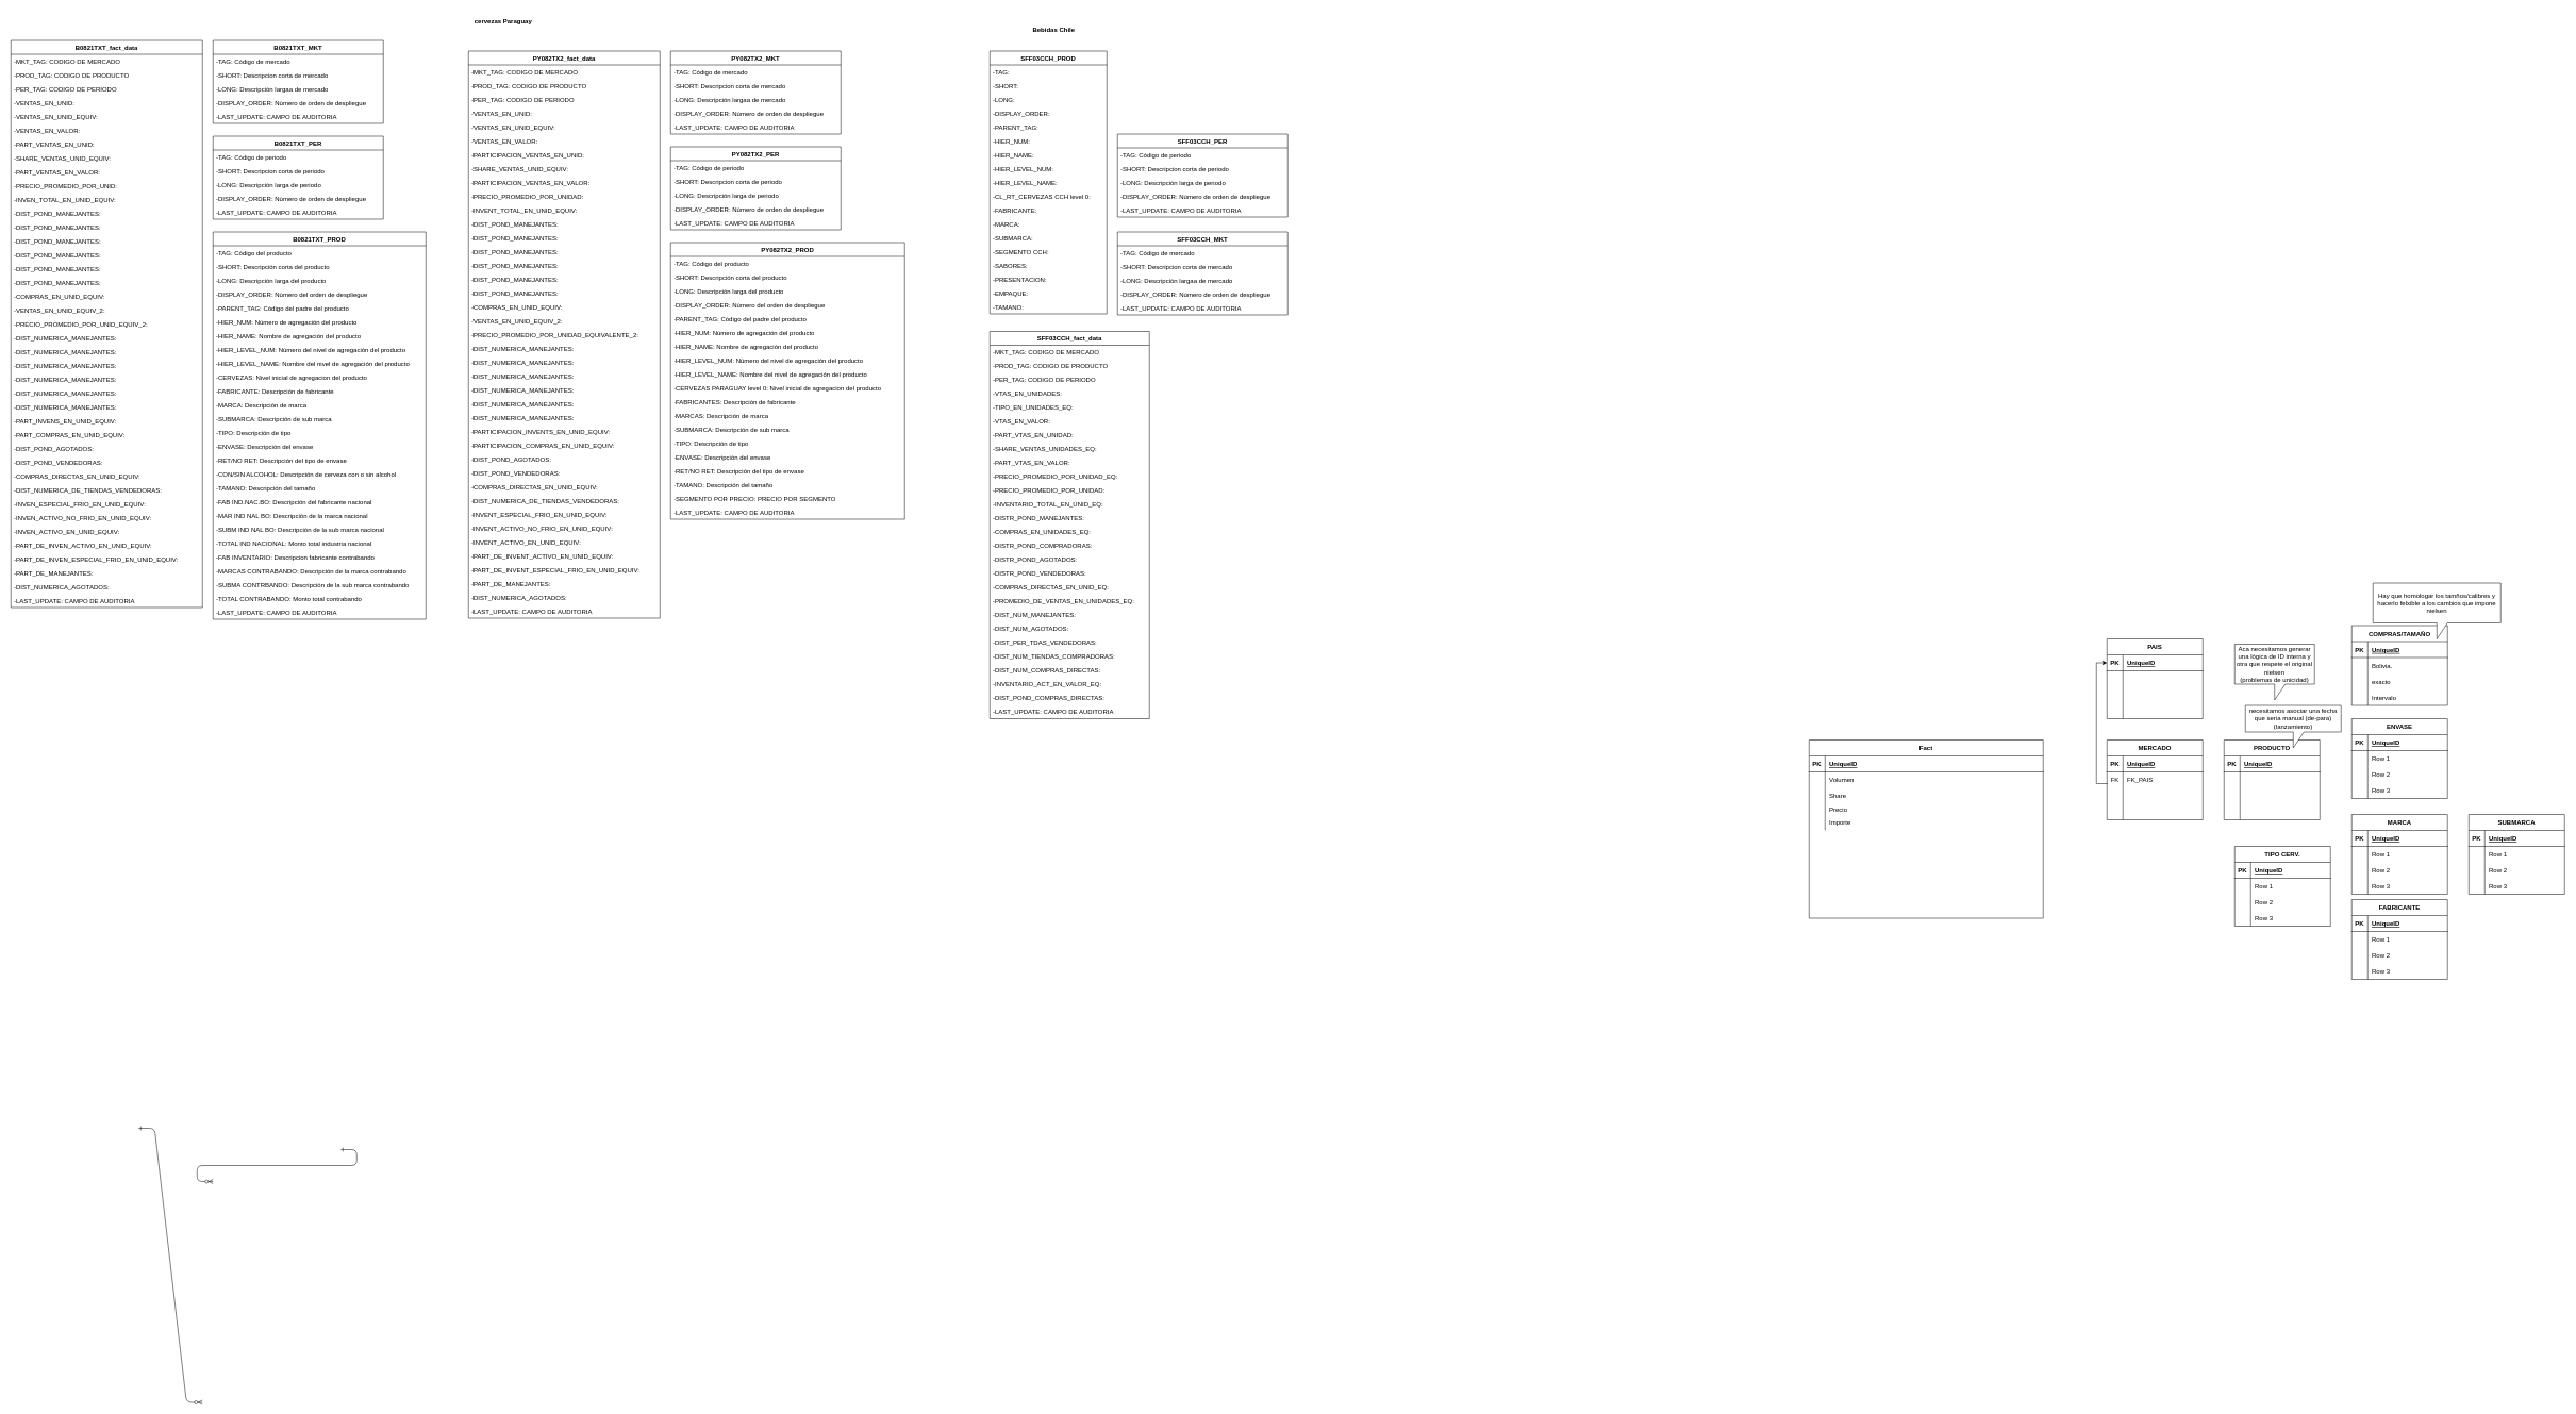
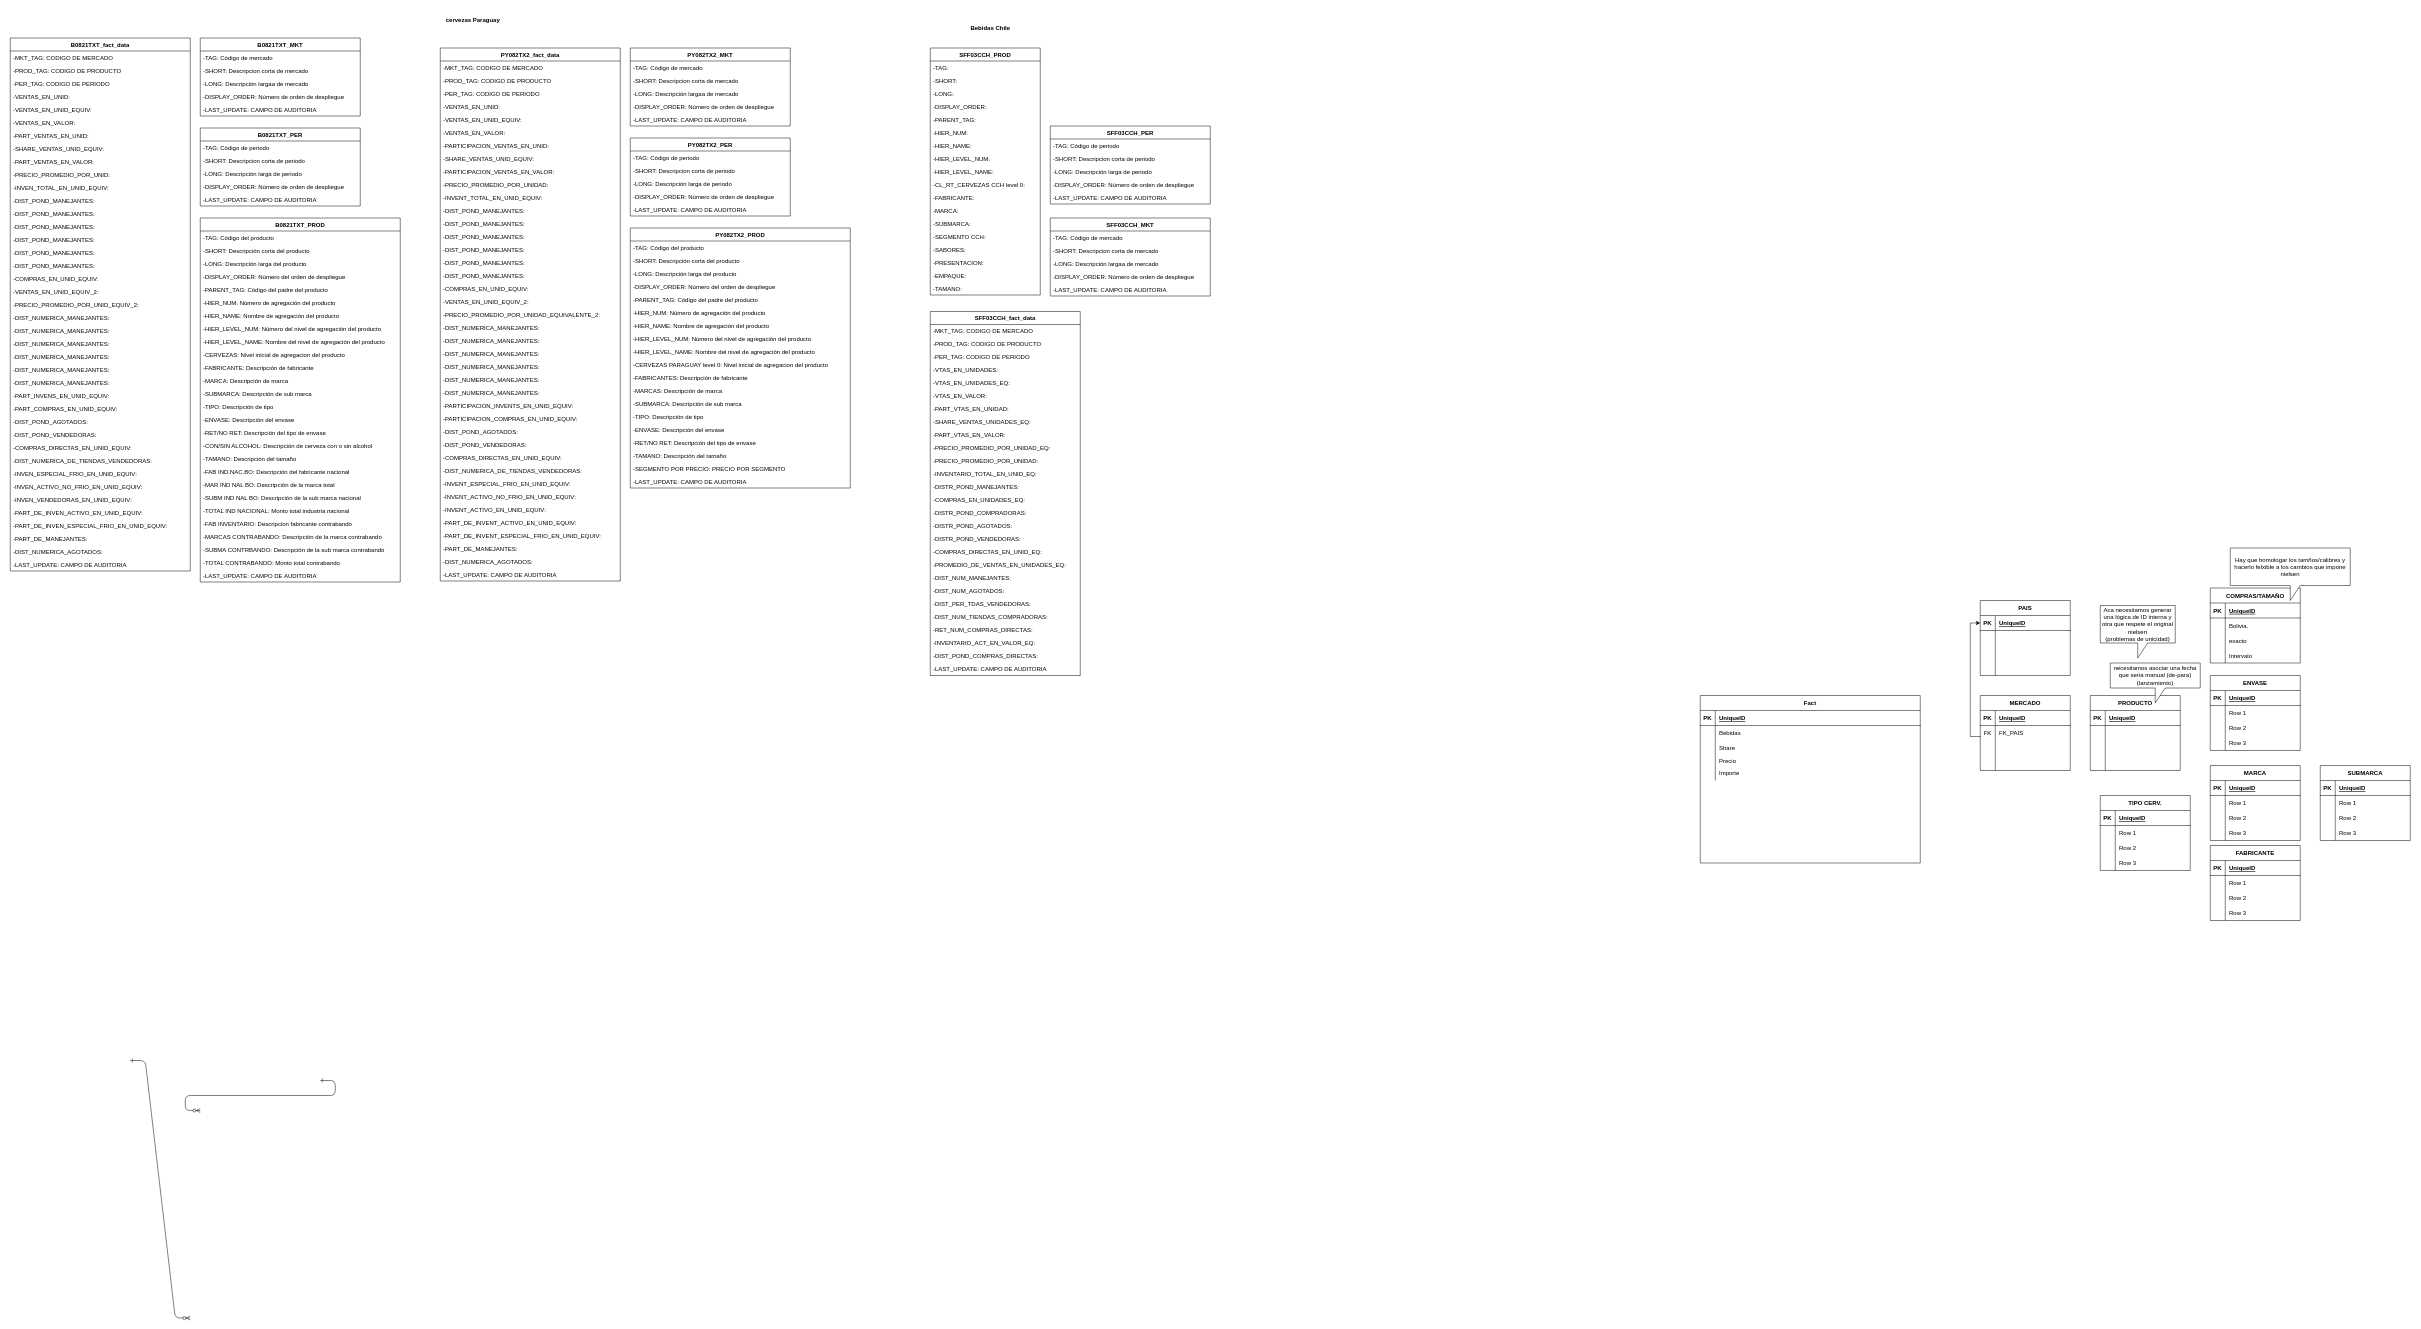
- <mxCell id="334" value="-TIPO_EN_UNIDADES_EQ:" style="text;strokeColor=none;fillColor=none;align=left;verticalAlign=top;spacingLeft=4;spacingRight=4;overflow=hidden;rotatable=0;points=[[0,0.5],[1,0.5]];portConstraint=eastwest;" parent="329" vertex="1"><mxGeometry y="130" width="300" height="26" as="geometry" /></mxCell>
+ <mxCell id="334" value="-VTAS_EN_UNIDADES_EQ:" style="text;strokeColor=none;fillColor=none;align=left;verticalAlign=top;spacingLeft=4;spacingRight=4;overflow=hidden;rotatable=0;points=[[0,0.5],[1,0.5]];portConstraint=eastwest;" parent="329" vertex="1"><mxGeometry y="130" width="300" height="26" as="geometry" /></mxCell>
- <mxCell id="77" value="-MAR IND NAL BO: Descripción de la marca nacional" style="text;strokeColor=none;fillColor=none;align=left;verticalAlign=top;spacingLeft=4;spacingRight=4;overflow=hidden;rotatable=0;points=[[0,0.5],[1,0.5]];portConstraint=eastwest;" parent="57" vertex="1"><mxGeometry y="520" width="400" height="26" as="geometry" /></mxCell>
+ <mxCell id="77" value="-MAR IND NAL BO: Descripción de la marca total" style="text;strokeColor=none;fillColor=none;align=left;verticalAlign=top;spacingLeft=4;spacingRight=4;overflow=hidden;rotatable=0;points=[[0,0.5],[1,0.5]];portConstraint=eastwest;" parent="57" vertex="1"><mxGeometry y="520" width="400" height="26" as="geometry" /></mxCell>
- <mxCell id="39" value="-INVEN_ACTIVO_EN_UNID_EQUIV: " style="text;strokeColor=none;fillColor=none;align=left;verticalAlign=top;spacingLeft=4;spacingRight=4;overflow=hidden;rotatable=0;points=[[0,0.5],[1,0.5]];portConstraint=eastwest;" parent="4" vertex="1"><mxGeometry y="910" width="360" height="26" as="geometry" /></mxCell>
+ <mxCell id="39" value="-INVEN_VENDEDORAS_EN_UNID_EQUIV: " style="text;strokeColor=none;fillColor=none;align=left;verticalAlign=top;spacingLeft=4;spacingRight=4;overflow=hidden;rotatable=0;points=[[0,0.5],[1,0.5]];portConstraint=eastwest;" parent="4" vertex="1"><mxGeometry y="910" width="360" height="26" as="geometry" /></mxCell>
- <mxCell id="353" value="-DIST_NUM_COMPRAS_DIRECTAS:" style="text;strokeColor=none;fillColor=none;align=left;verticalAlign=top;spacingLeft=4;spacingRight=4;overflow=hidden;rotatable=0;points=[[0,0.5],[1,0.5]];portConstraint=eastwest;" parent="329" vertex="1"><mxGeometry y="624" width="300" height="26" as="geometry" /></mxCell>
+ <mxCell id="353" value="-RET_NUM_COMPRAS_DIRECTAS:" style="text;strokeColor=none;fillColor=none;align=left;verticalAlign=top;spacingLeft=4;spacingRight=4;overflow=hidden;rotatable=0;points=[[0,0.5],[1,0.5]];portConstraint=eastwest;" parent="329" vertex="1"><mxGeometry y="624" width="300" height="26" as="geometry" /></mxCell>
- <mxCell id="259" value="Volumen" style="shape=partialRectangle;connectable=0;fillColor=none;top=0;left=0;bottom=0;right=0;align=left;spacingLeft=6;overflow=hidden;" parent="257" vertex="1"><mxGeometry x="30" width="410" height="30" as="geometry"><mxRectangle width="410" height="30" as="alternateBounds" /></mxGeometry></mxCell>
+ <mxCell id="259" value="Bebidas" style="shape=partialRectangle;connectable=0;fillColor=none;top=0;left=0;bottom=0;right=0;align=left;spacingLeft=6;overflow=hidden;" parent="257" vertex="1"><mxGeometry x="30" width="410" height="30" as="geometry"><mxRectangle width="410" height="30" as="alternateBounds" /></mxGeometry></mxCell>
